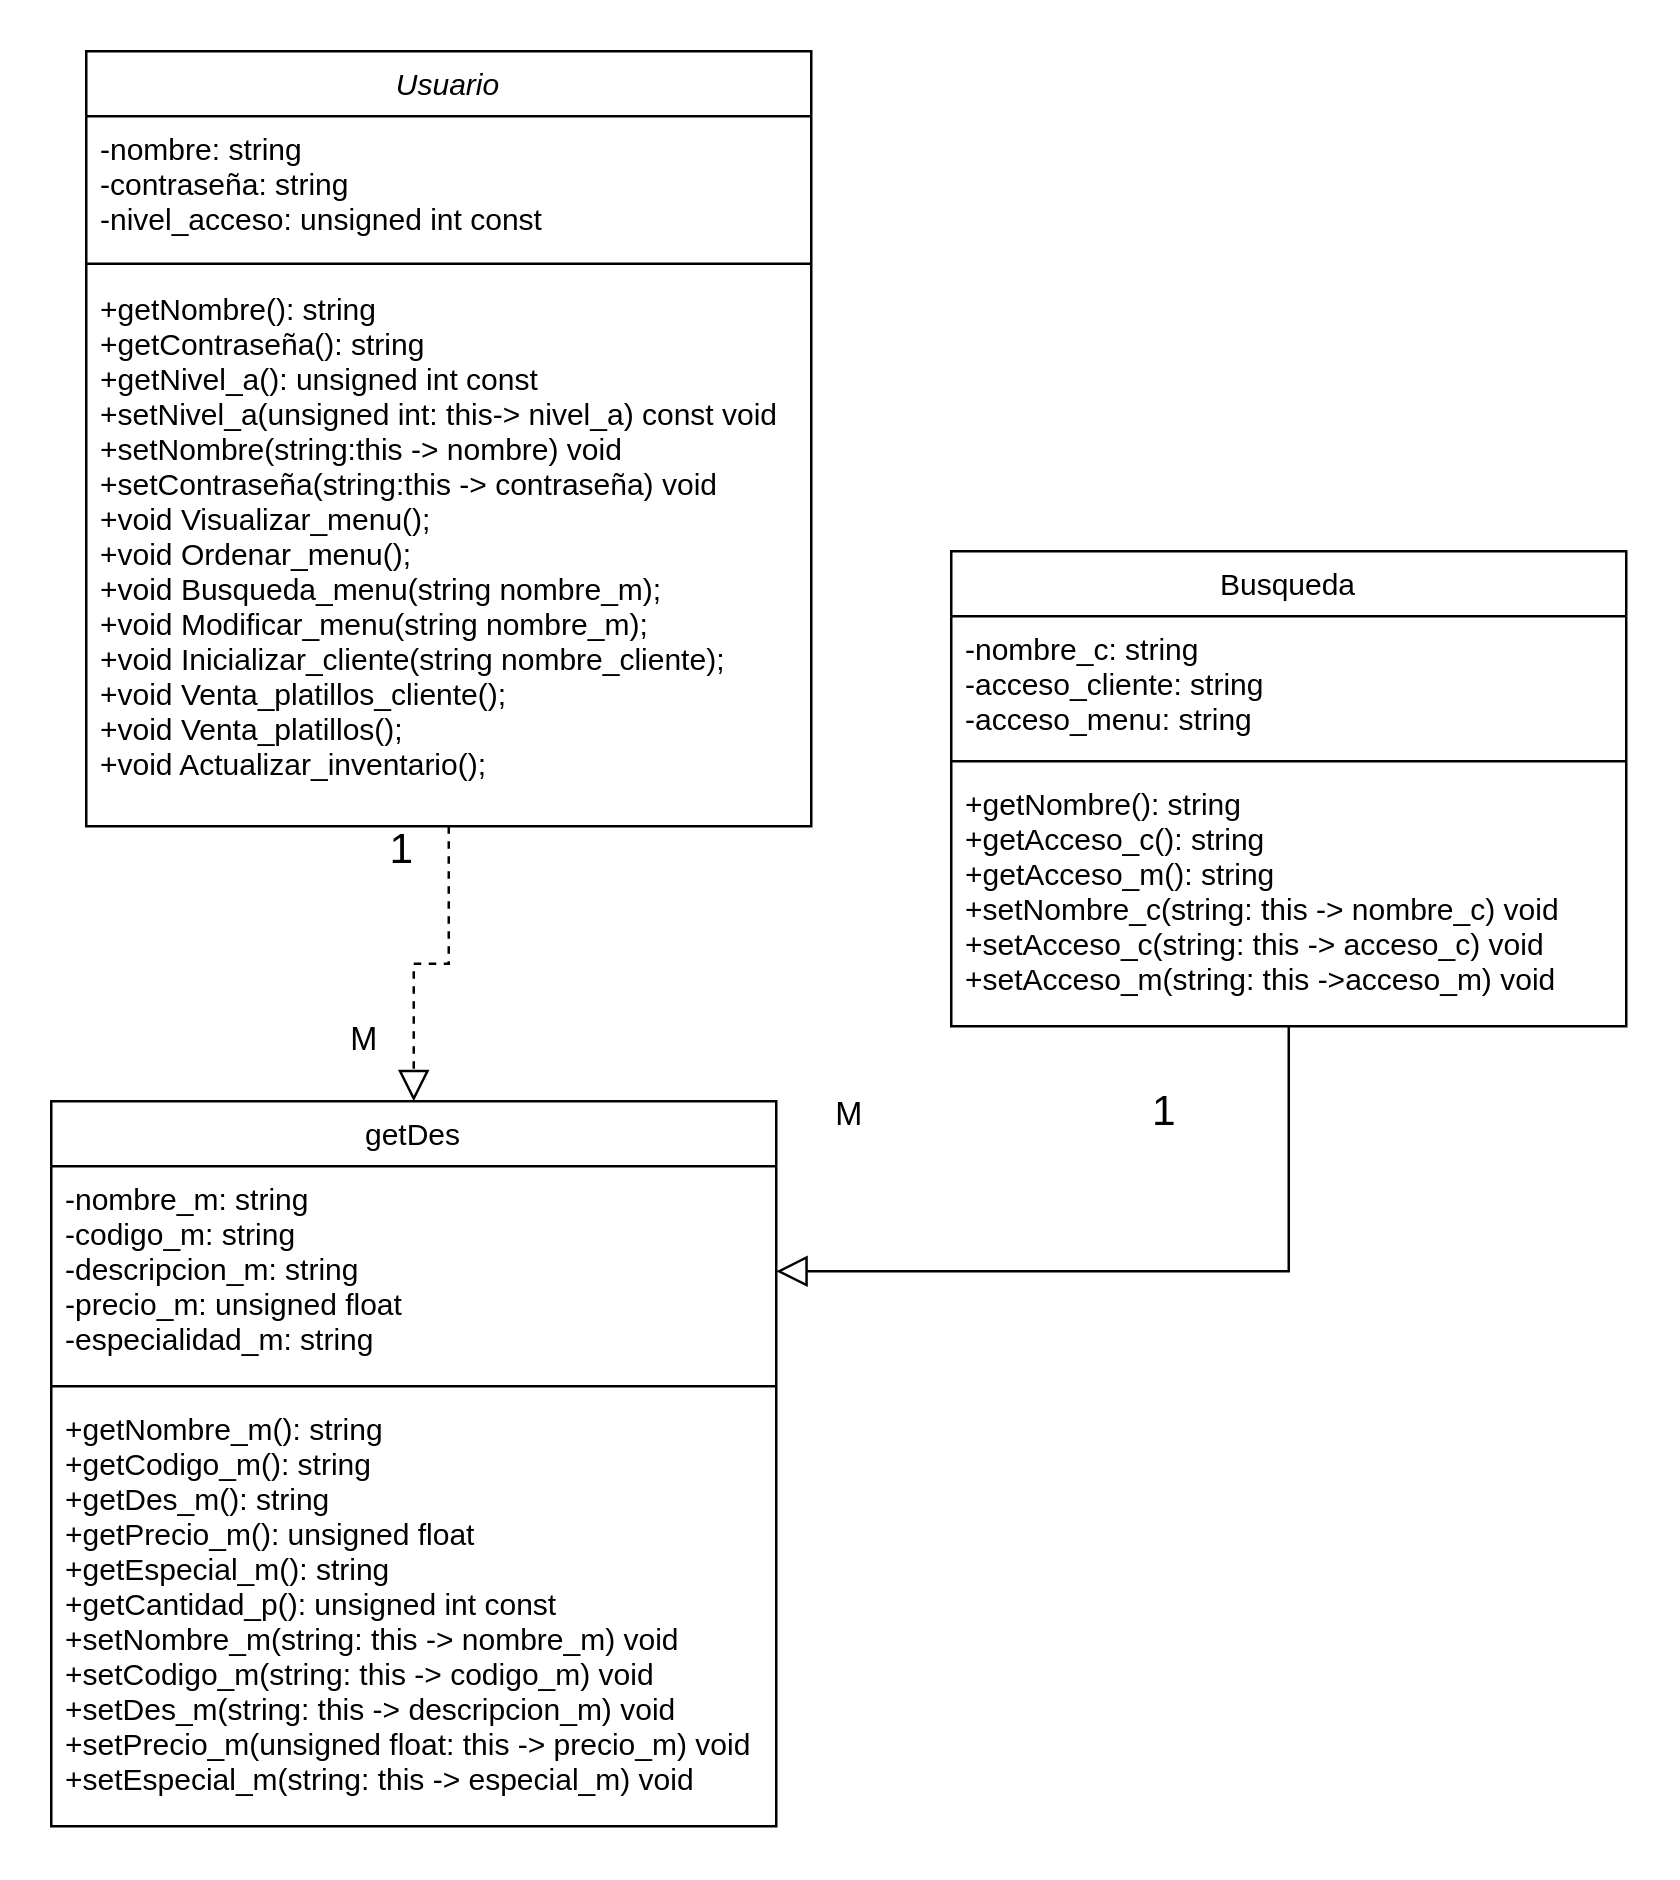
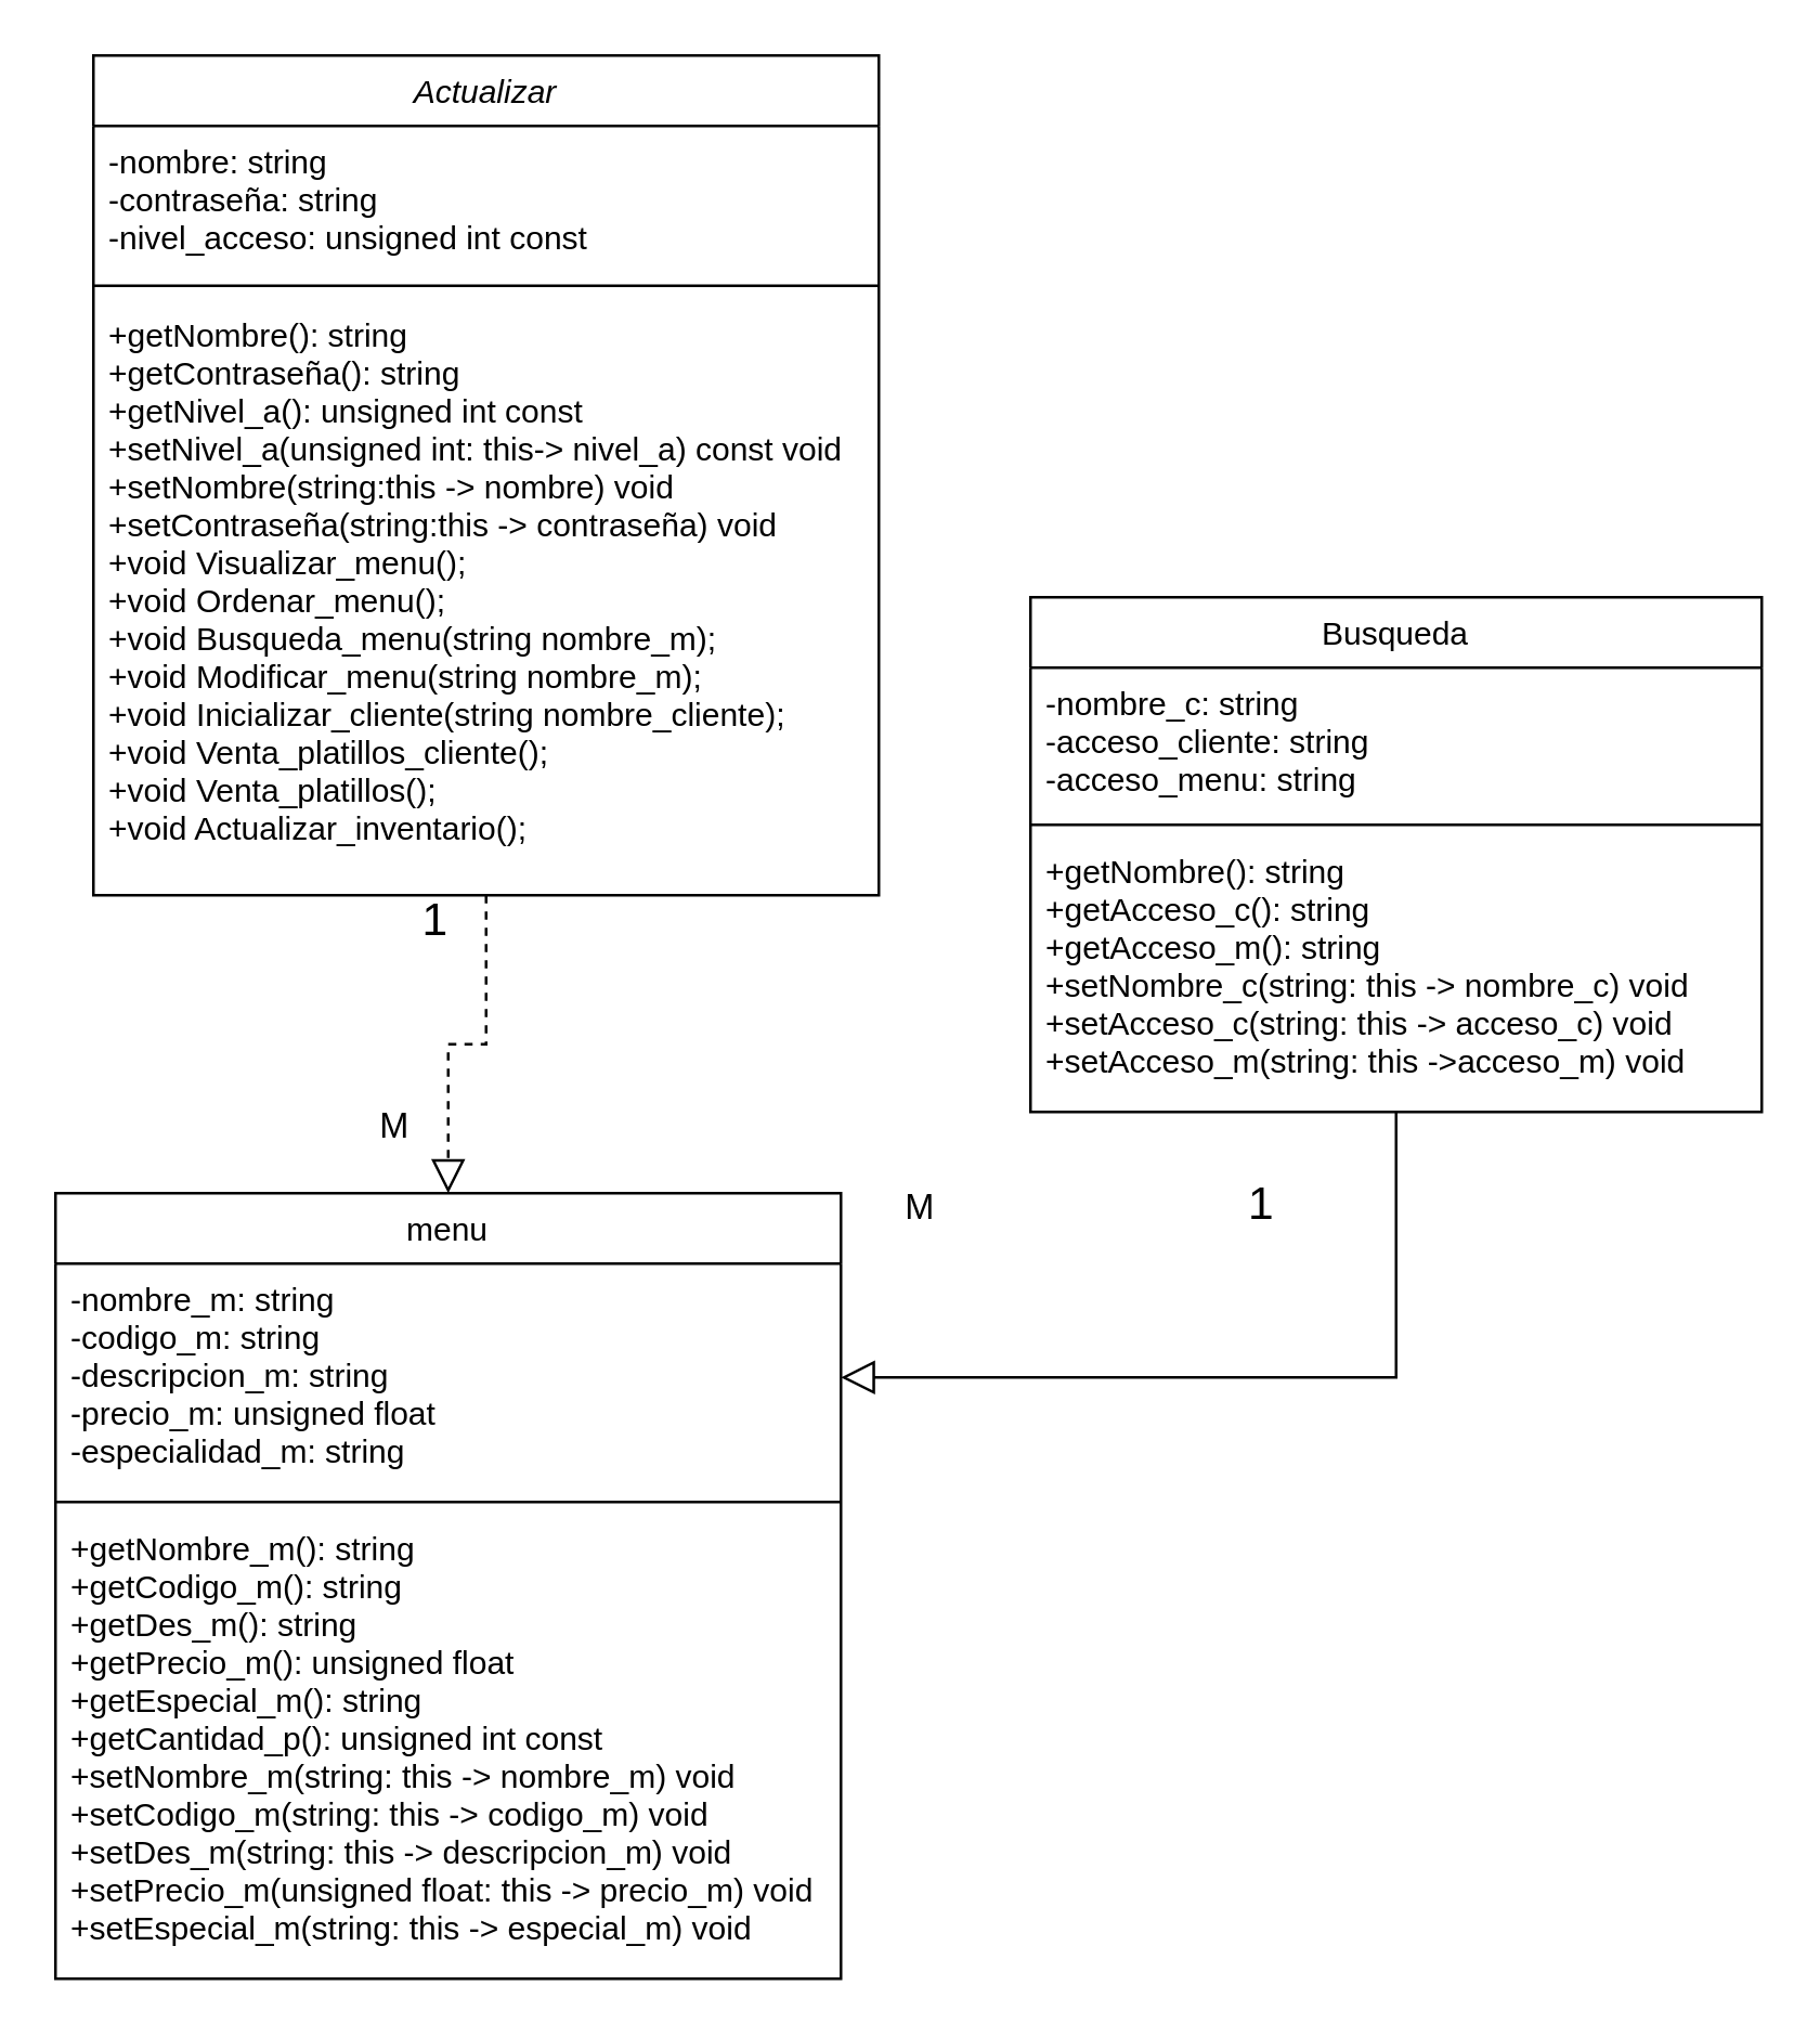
- <mxCell id="2" value="Usuario" style="swimlane;fontStyle=2;align=center;verticalAlign=top;childLayout=stackLayout;horizontal=1;startSize=26;horizontalStack=0;resizeParent=1;resizeLast=0;collapsible=1;marginBottom=0;rounded=0;shadow=0;strokeWidth=1;" parent="1" vertex="1"><mxGeometry x="34" y="20" width="290" height="310" as="geometry"><mxRectangle x="230" y="140" width="160" height="26" as="alternateBounds" /></mxGeometry></mxCell>
+ <mxCell id="2" value="Actualizar" style="swimlane;fontStyle=2;align=center;verticalAlign=top;childLayout=stackLayout;horizontal=1;startSize=26;horizontalStack=0;resizeParent=1;resizeLast=0;collapsible=1;marginBottom=0;rounded=0;shadow=0;strokeWidth=1;" parent="1" vertex="1"><mxGeometry x="34" y="20" width="290" height="310" as="geometry"><mxRectangle x="230" y="140" width="160" height="26" as="alternateBounds" /></mxGeometry></mxCell>
- <mxCell id="6" value="getDes" style="swimlane;fontStyle=0;align=center;verticalAlign=top;childLayout=stackLayout;horizontal=1;startSize=26;horizontalStack=0;resizeParent=1;resizeLast=0;collapsible=1;marginBottom=0;rounded=0;shadow=0;strokeWidth=1;" parent="1" vertex="1"><mxGeometry x="20" y="440" width="290" height="290" as="geometry"><mxRectangle x="130" y="380" width="160" height="26" as="alternateBounds" /></mxGeometry></mxCell>
+ <mxCell id="6" value="menu" style="swimlane;fontStyle=0;align=center;verticalAlign=top;childLayout=stackLayout;horizontal=1;startSize=26;horizontalStack=0;resizeParent=1;resizeLast=0;collapsible=1;marginBottom=0;rounded=0;shadow=0;strokeWidth=1;" parent="1" vertex="1"><mxGeometry x="20" y="440" width="290" height="290" as="geometry"><mxRectangle x="130" y="380" width="160" height="26" as="alternateBounds" /></mxGeometry></mxCell>
